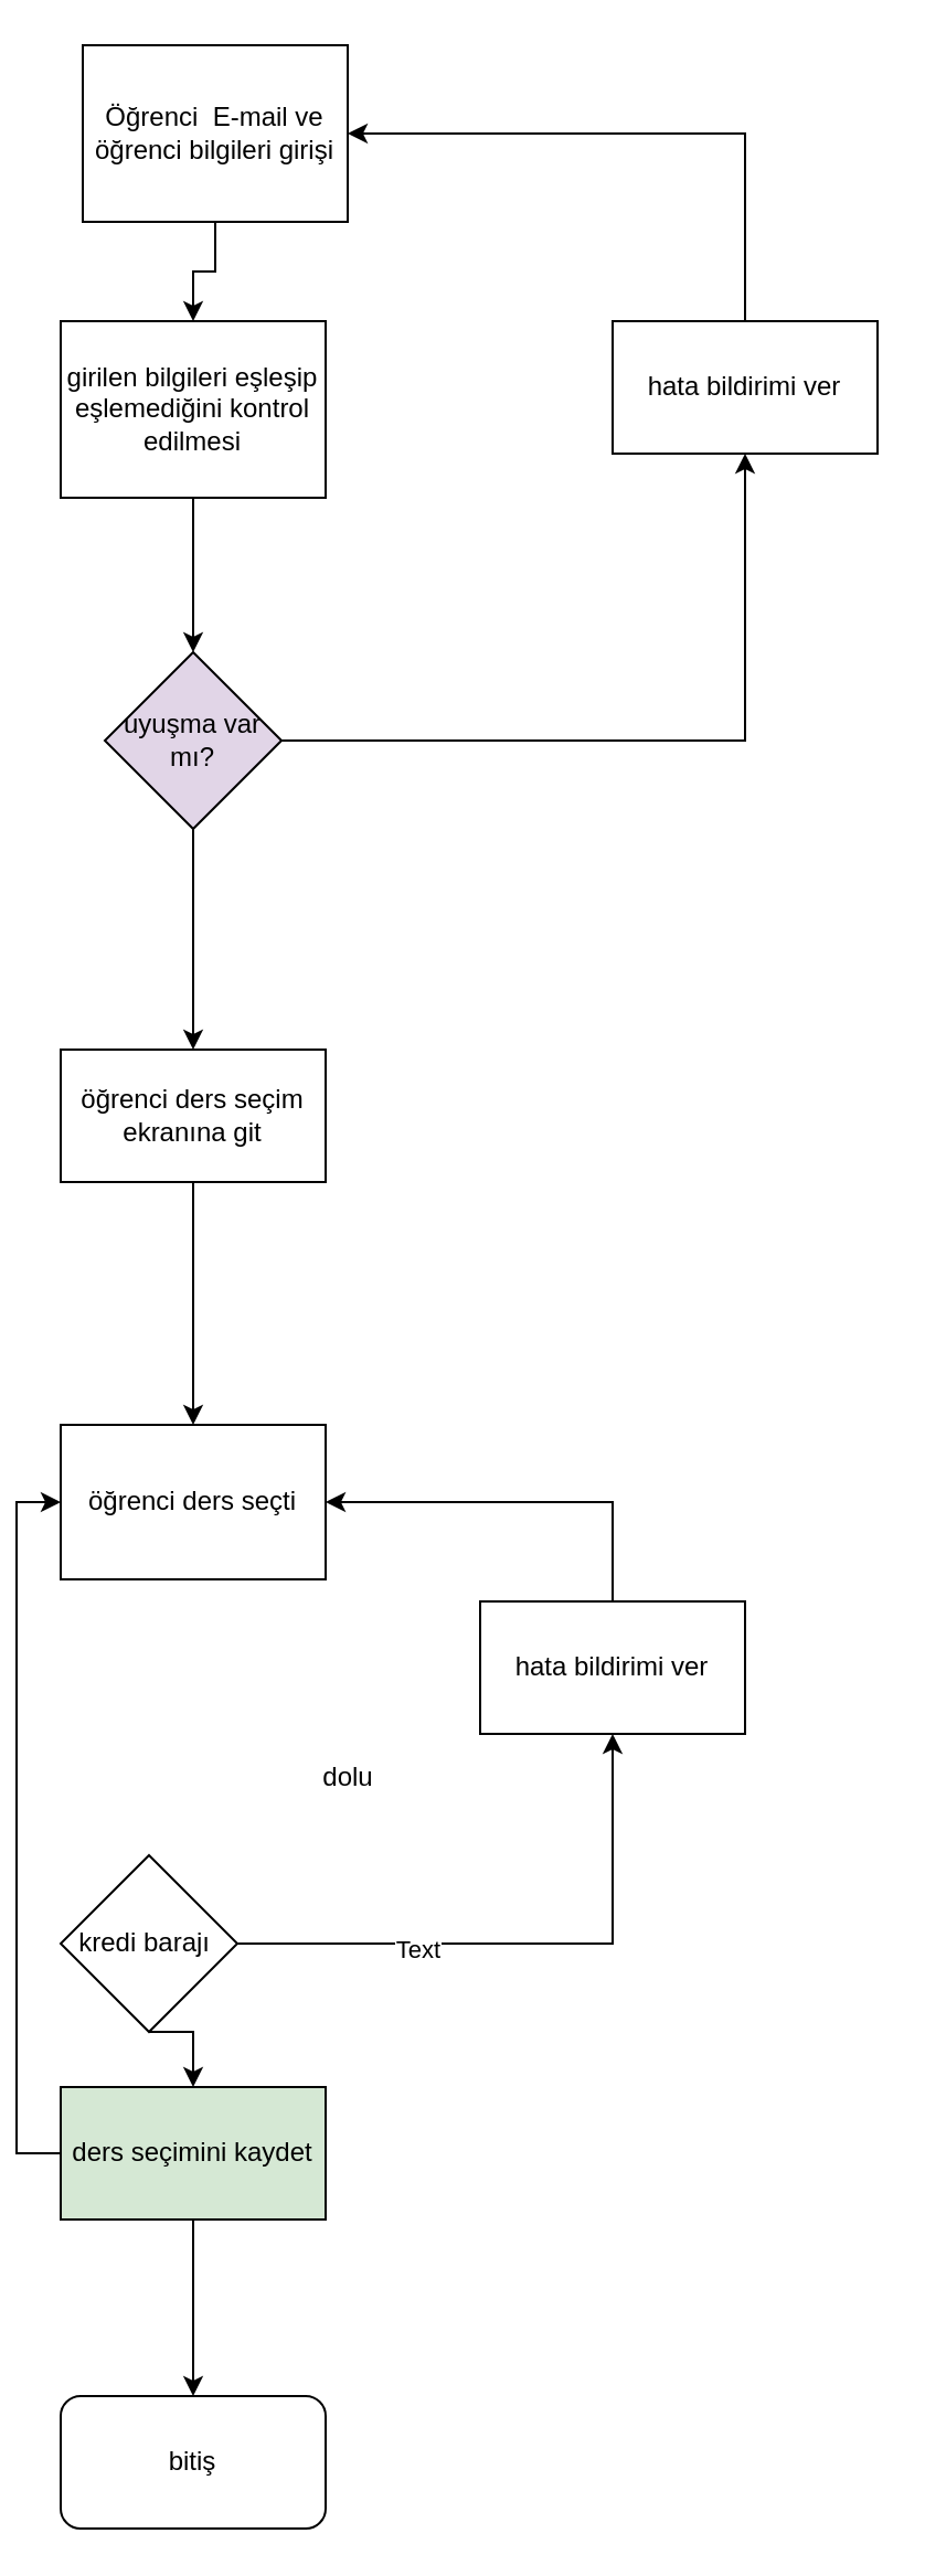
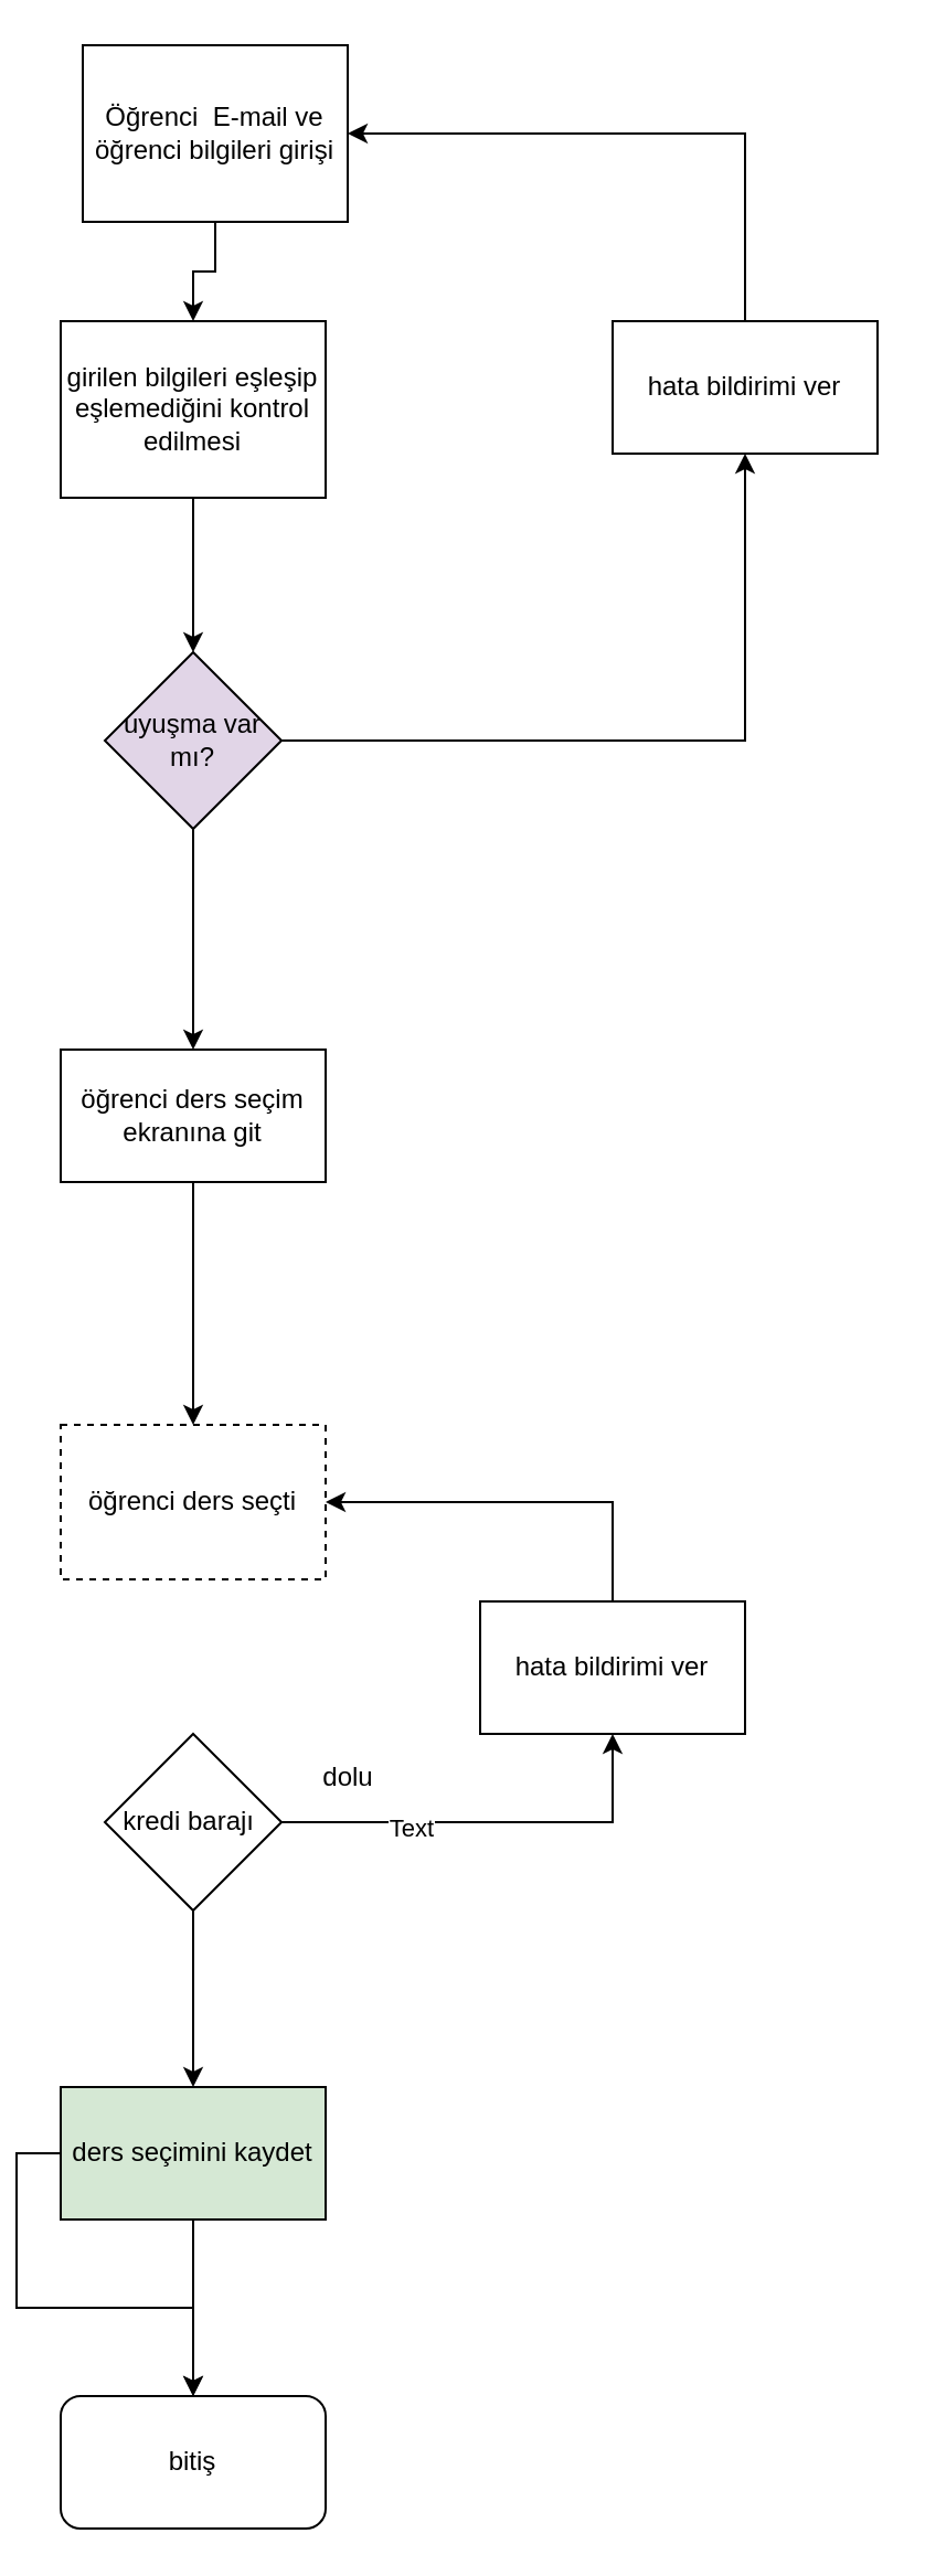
- <mxCell id="11" value="öğrenci ders seçti" style="rounded=0;whiteSpace=wrap;html=1;" vertex="1" parent="1"><mxGeometry x="20" y="645" width="120" height="70" as="geometry" /></mxCell>
+ <mxCell id="11" value="öğrenci ders seçti" style="rounded=0;whiteSpace=wrap;html=1;dashed=1;" vertex="1" parent="1"><mxGeometry x="20" y="645" width="120" height="70" as="geometry" /></mxCell>
- <mxCell id="20" style="edgeStyle=orthogonalEdgeStyle;rounded=0;orthogonalLoop=1;jettySize=auto;html=1;exitX=0;exitY=0.5;exitDx=0;exitDy=0;entryX=0;entryY=0.5;entryDx=0;entryDy=0;" edge="1" parent="1" source="22" target="11"><mxGeometry relative="1" as="geometry" /></mxCell>
+ <mxCell id="20" style="edgeStyle=orthogonalEdgeStyle;rounded=0;orthogonalLoop=1;jettySize=auto;html=1;exitX=0;exitY=0.5;exitDx=0;exitDy=0;" edge="1" parent="1" source="22" target="23"><mxGeometry relative="1" as="geometry" /></mxCell>
- <mxCell id="15" value="kredi barajı&amp;nbsp;" style="rhombus;whiteSpace=wrap;html=1;" vertex="1" parent="1"><mxGeometry x="20" y="840" width="80" height="80" as="geometry" /></mxCell>
+ <mxCell id="15" value="kredi barajı&amp;nbsp;" style="rhombus;whiteSpace=wrap;html=1;" vertex="1" parent="1"><mxGeometry x="40" y="785" width="80" height="80" as="geometry" /></mxCell>
